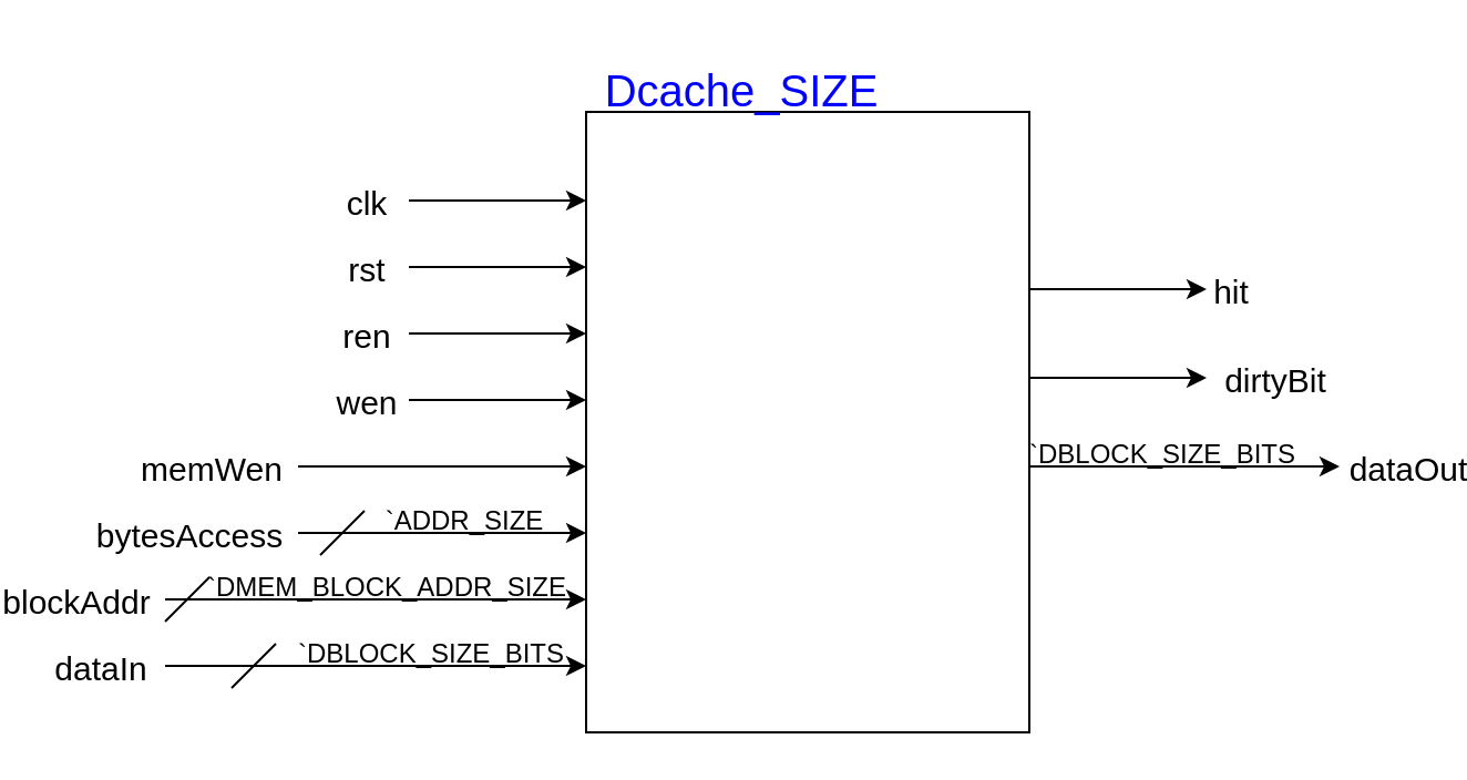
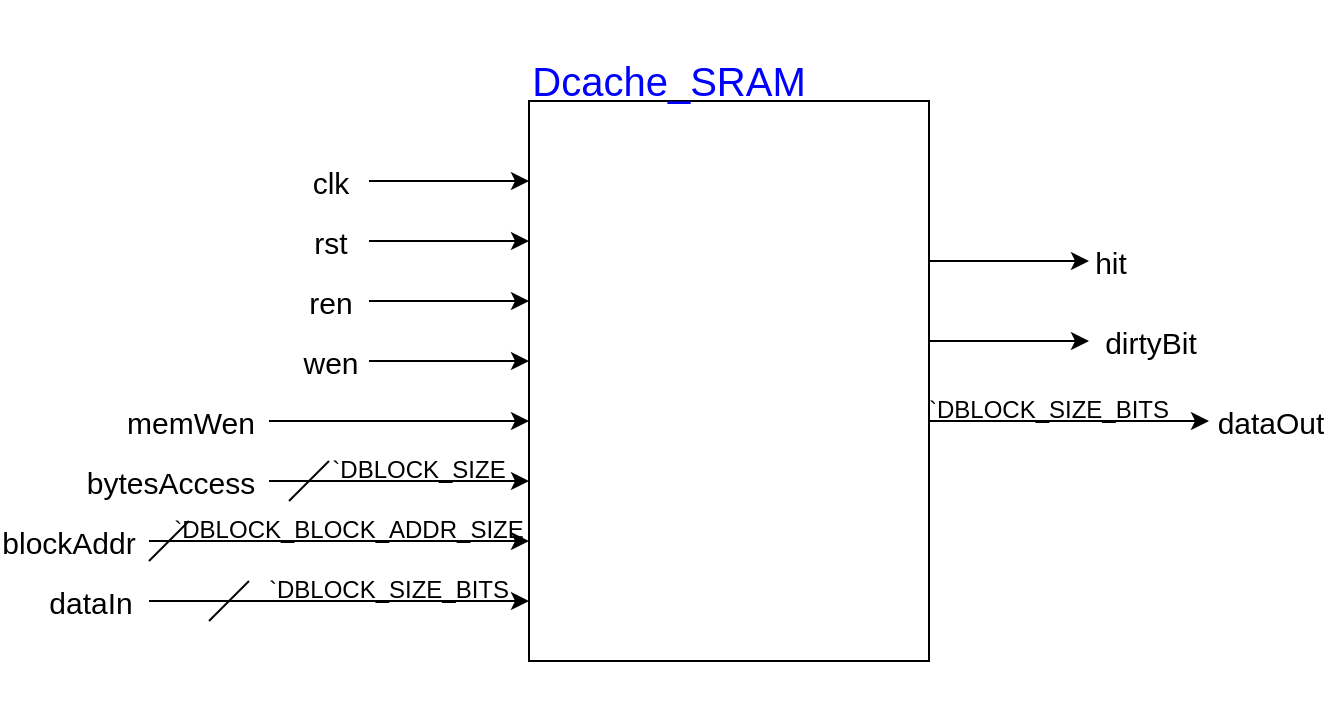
- <mxCell id="3" value="&lt;font color=&quot;#0000ff&quot; style=&quot;font-size: 20px;&quot;&gt;Dcache_SIZE&lt;/font&gt;" style="text;html=1;align=center;verticalAlign=middle;resizable=0;points=[];autosize=1;strokeColor=none;fillColor=none;" vertex="1" parent="1"><mxGeometry x="200" y="20" width="160" height="40" as="geometry" /></mxCell>
+ <mxCell id="3" value="&lt;font color=&quot;#0000ff&quot; style=&quot;font-size: 20px;&quot;&gt;Dcache_SRAM&lt;/font&gt;" style="text;html=1;align=center;verticalAlign=middle;resizable=0;points=[];autosize=1;strokeColor=none;fillColor=none;" vertex="1" parent="1"><mxGeometry x="200" y="20" width="160" height="40" as="geometry" /></mxCell>
- <mxCell id="29" value="`ADDR_SIZE" style="text;html=1;align=center;verticalAlign=middle;resizable=0;points=[];autosize=1;strokeColor=none;fillColor=none;" vertex="1" parent="1"><mxGeometry x="100" y="220" width="110" height="30" as="geometry" /></mxCell>
+ <mxCell id="29" value="`DBLOCK_SIZE" style="text;html=1;align=center;verticalAlign=middle;resizable=0;points=[];autosize=1;strokeColor=none;fillColor=none;" vertex="1" parent="1"><mxGeometry x="100" y="220" width="110" height="30" as="geometry" /></mxCell>
- <mxCell id="31" value="`DMEM_BLOCK_ADDR_SIZE" style="text;html=1;align=center;verticalAlign=middle;resizable=0;points=[];autosize=1;strokeColor=none;fillColor=none;" vertex="1" parent="1"><mxGeometry x="30" y="250" width="180" height="30" as="geometry" /></mxCell>
+ <mxCell id="31" value="`DBLOCK_BLOCK_ADDR_SIZE" style="text;html=1;align=center;verticalAlign=middle;resizable=0;points=[];autosize=1;strokeColor=none;fillColor=none;" vertex="1" parent="1"><mxGeometry x="30" y="250" width="180" height="30" as="geometry" /></mxCell>
